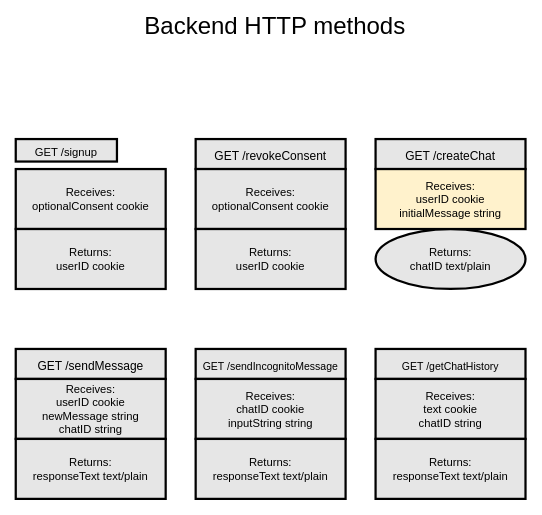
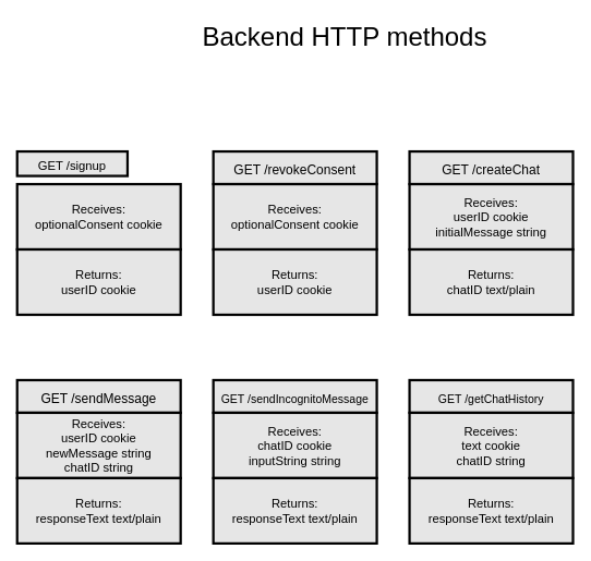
- <mxCell id="20" value="&lt;font style=&quot;font-size: 32px;&quot;&gt;Backend HTTP methods&lt;br&gt;&lt;/font&gt;" style="text;html=1;align=center;verticalAlign=middle;whiteSpace=wrap;rounded=0;" vertex="1" parent="1"><mxGeometry x="186" y="20" width="360" height="30" as="geometry" /></mxCell>
+ <mxCell id="20" value="&lt;font style=&quot;font-size: 32px;&quot;&gt;Backend HTTP methods&lt;br&gt;&lt;/font&gt;" style="text;html=1;align=center;verticalAlign=middle;whiteSpace=wrap;rounded=0;" vertex="1" parent="1"><mxGeometry x="241" y="30" width="360" height="30" as="geometry" /></mxCell>
- <mxCell id="9" value="&lt;div&gt;Receives:&lt;/div&gt;&lt;div&gt;userID cookie&lt;/div&gt;&lt;div&gt;initialMessage string&lt;br&gt;&lt;/div&gt;" style="rounded=0;whiteSpace=wrap;html=1;strokeWidth=3;fillColor=#fff2cc;fontSize=15;" vertex="1" parent="1"><mxGeometry x="500" y="225" width="200" height="80" as="geometry" /></mxCell>
+ <mxCell id="9" value="&lt;div&gt;Receives:&lt;/div&gt;&lt;div&gt;userID cookie&lt;/div&gt;&lt;div&gt;initialMessage string&lt;br&gt;&lt;/div&gt;" style="rounded=0;whiteSpace=wrap;html=1;strokeWidth=3;fillColor=#E6E6E6;fontSize=15;" vertex="1" parent="1"><mxGeometry x="500" y="225" width="200" height="80" as="geometry" /></mxCell>
- <mxCell id="10" value="&lt;div&gt;Returns:&lt;/div&gt;&lt;div&gt;chatID text/plain&lt;/div&gt;" style="ellipse;whiteSpace=wrap;html=1;strokeWidth=3;fillColor=#E6E6E6;fontSize=15;" vertex="1" parent="1"><mxGeometry x="500" y="305" width="200" height="80" as="geometry" /></mxCell>
+ <mxCell id="10" value="&lt;div&gt;Returns:&lt;/div&gt;&lt;div&gt;chatID text/plain&lt;/div&gt;" style="rounded=0;whiteSpace=wrap;html=1;strokeWidth=3;fillColor=#E6E6E6;fontSize=15;" vertex="1" parent="1"><mxGeometry x="500" y="305" width="200" height="80" as="geometry" /></mxCell>
